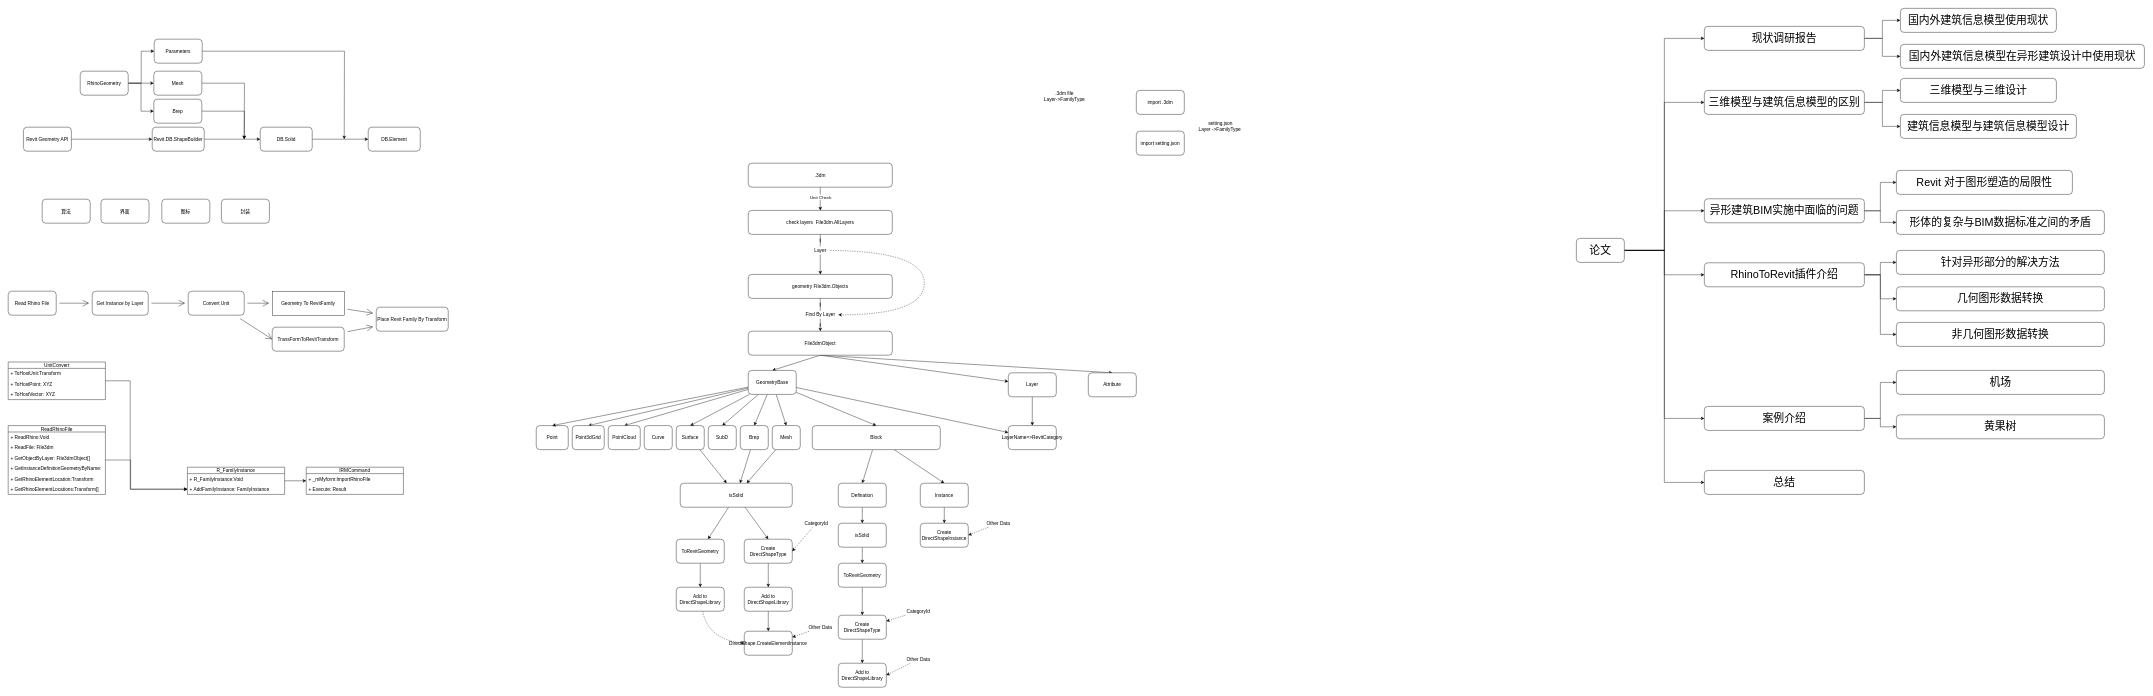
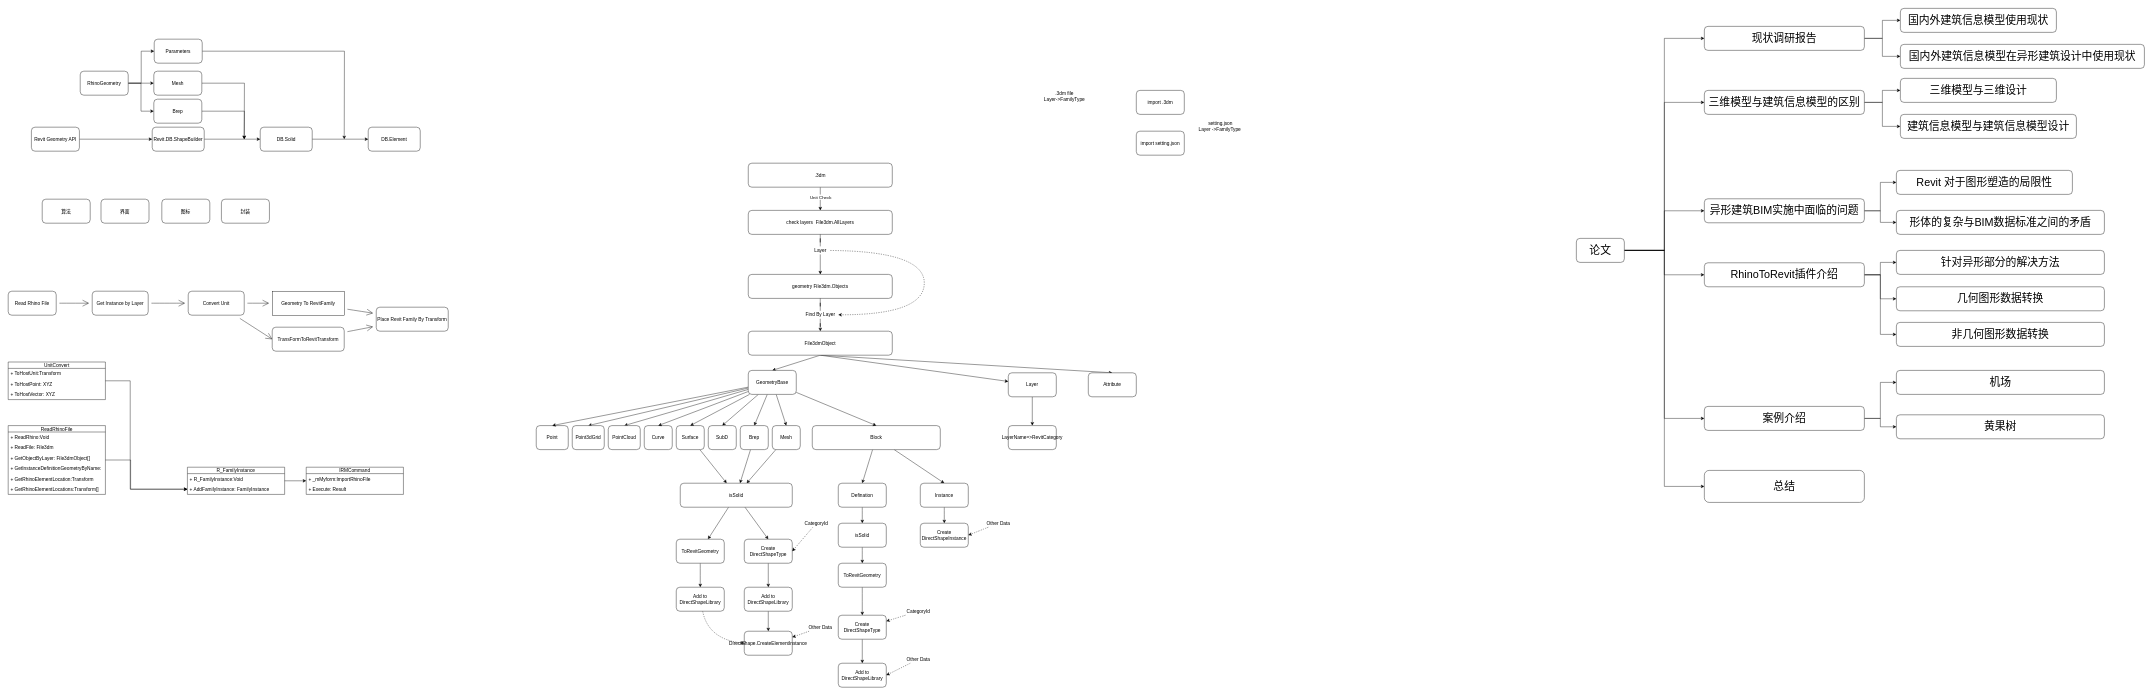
- <mxCell id="3" value="Revit Geometry API" style="rounded=1;whiteSpace=wrap;html=1;" parent="1" vertex="1"><mxGeometry x="58" y="317" width="120" height="60" as="geometry" /></mxCell>
+ <mxCell id="3" value="Revit Geometry API" style="rounded=1;whiteSpace=wrap;html=1;" parent="1" vertex="1"><mxGeometry x="78" y="317" width="120" height="60" as="geometry" /></mxCell>
- <mxCell id="118" style="edgeStyle=none;rounded=0;orthogonalLoop=1;jettySize=auto;html=1;" parent="1" source="124" target="142" edge="1"><mxGeometry relative="1" as="geometry" /></mxCell>
+ <mxCell id="118" style="edgeStyle=none;rounded=0;orthogonalLoop=1;jettySize=auto;html=1;entryX=0.5;entryY=0;entryDx=0;entryDy=0;" parent="1" source="124" target="98" edge="1"><mxGeometry relative="1" as="geometry" /></mxCell>
- <mxCell id="78" value="&lt;span style=&quot;font-size: 27px&quot;&gt;总结&lt;/span&gt;" style="rounded=1;whiteSpace=wrap;html=1;" parent="1" vertex="1"><mxGeometry x="4260" y="1175" width="400" height="60" as="geometry" /></mxCell>
+ <mxCell id="78" value="&lt;span style=&quot;font-size: 27px&quot;&gt;总结&lt;/span&gt;" style="rounded=1;whiteSpace=wrap;html=1;" parent="1" vertex="1"><mxGeometry x="4260" y="1175" width="400" height="80" as="geometry" /></mxCell>
